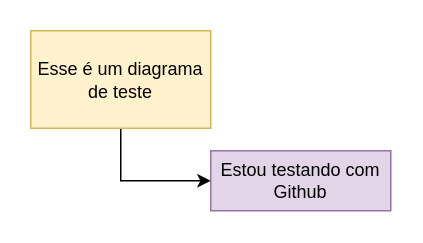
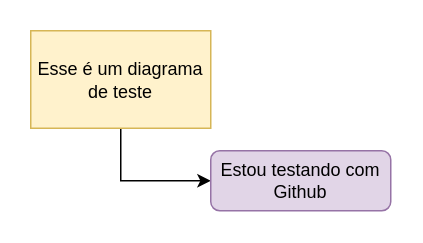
- <mxCell id="4" value="Estou testando com Github" style="rounded=0;whiteSpace=wrap;html=1;fillColor=#e1d5e7;strokeColor=#9673a6;" vertex="1" parent="1"><mxGeometry x="140" y="100" width="120" height="40" as="geometry" /></mxCell>
+ <mxCell id="4" value="Estou testando com Github" style="whiteSpace=wrap;html=1;fillColor=#e1d5e7;strokeColor=#9673a6;rounded=1;" vertex="1" parent="1"><mxGeometry x="140" y="100" width="120" height="40" as="geometry" /></mxCell>
